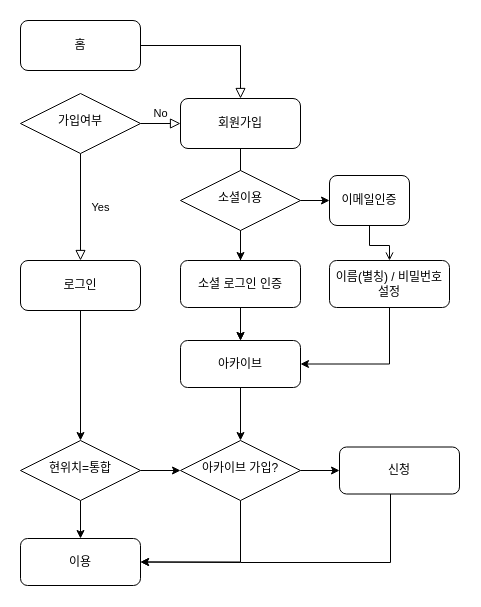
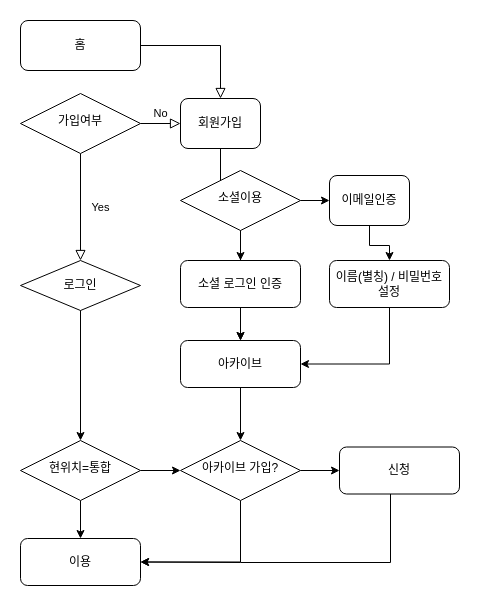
- <mxCell id="8" value="회원가입" style="rounded=1;whiteSpace=wrap;html=1;fontSize=12;glass=0;strokeWidth=1;shadow=0;" parent="1" vertex="1"><mxGeometry x="180" y="98" width="120" height="50" as="geometry" /></mxCell>
+ <mxCell id="8" value="회원가입" style="rounded=1;whiteSpace=wrap;html=1;fontSize=12;glass=0;strokeWidth=1;shadow=0;" parent="1" vertex="1"><mxGeometry x="180" y="98" width="80" height="50" as="geometry" /></mxCell>
- <mxCell id="15" value="" style="edgeStyle=orthogonalEdgeStyle;rounded=0;orthogonalLoop=1;jettySize=auto;html=1;endArrow=open;" edge="1" parent="1" source="16" target="18"><mxGeometry relative="1" as="geometry" /></mxCell>
+ <mxCell id="15" value="" style="edgeStyle=orthogonalEdgeStyle;rounded=0;orthogonalLoop=1;jettySize=auto;html=1;" edge="1" parent="1" source="16" target="18"><mxGeometry relative="1" as="geometry" /></mxCell>
- <mxCell id="9" value="로그인" style="rounded=1;whiteSpace=wrap;html=1;fontSize=12;glass=0;strokeWidth=1;shadow=0;" vertex="1" parent="1"><mxGeometry x="20" y="260" width="120" height="50" as="geometry" /></mxCell>
+ <mxCell id="9" value="로그인" style="rhombus;whiteSpace=wrap;html=1;fontSize=12;glass=0;strokeWidth=1;shadow=0;" vertex="1" parent="1"><mxGeometry x="20" y="260" width="120" height="50" as="geometry" /></mxCell>
